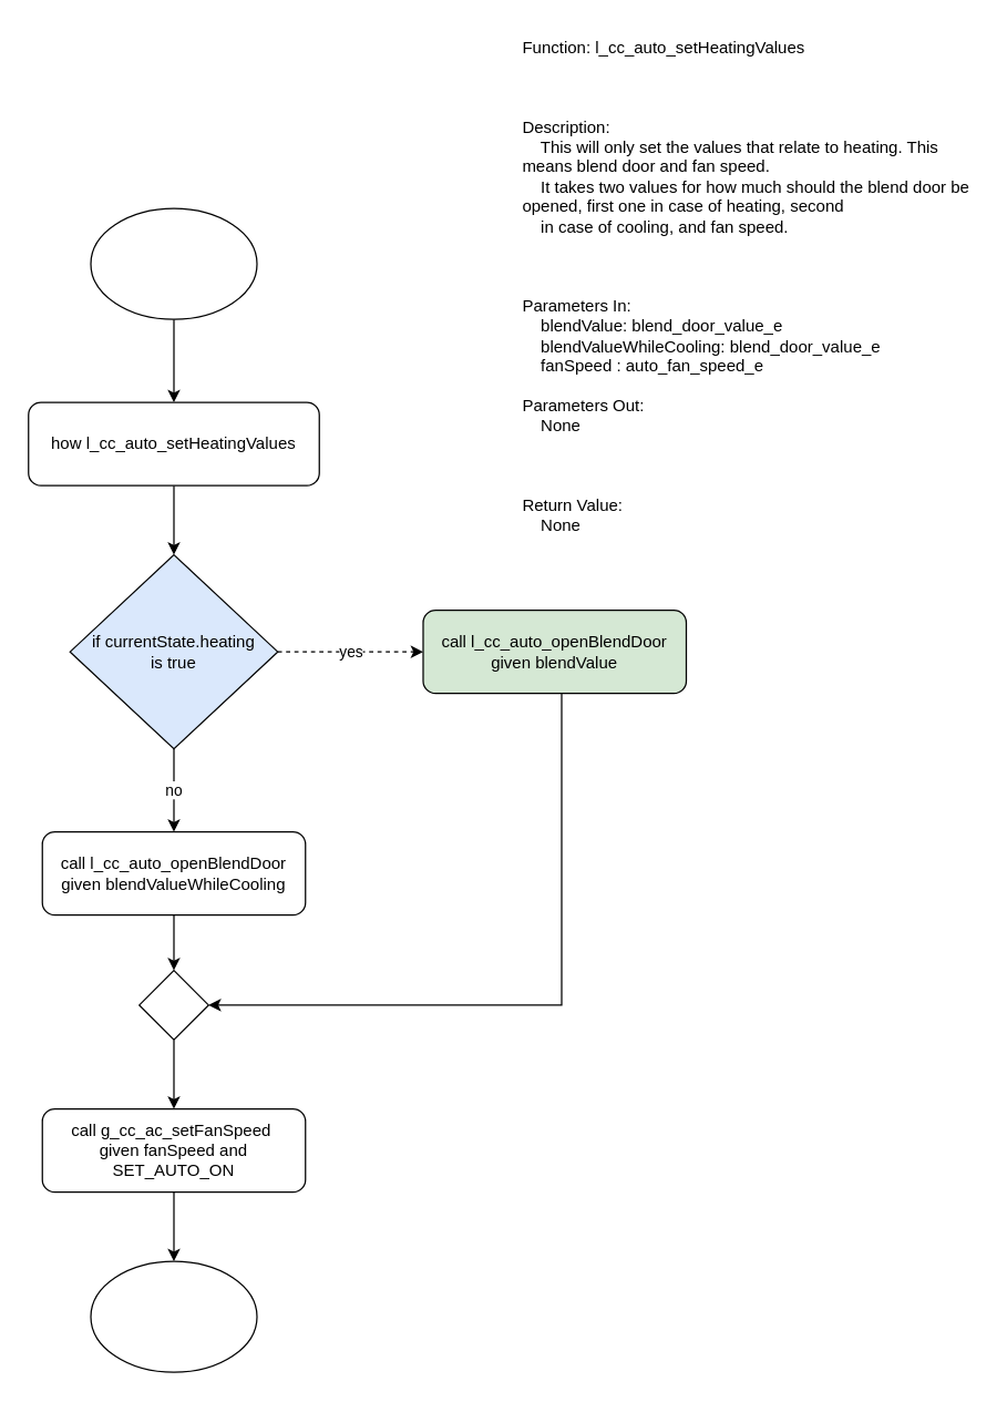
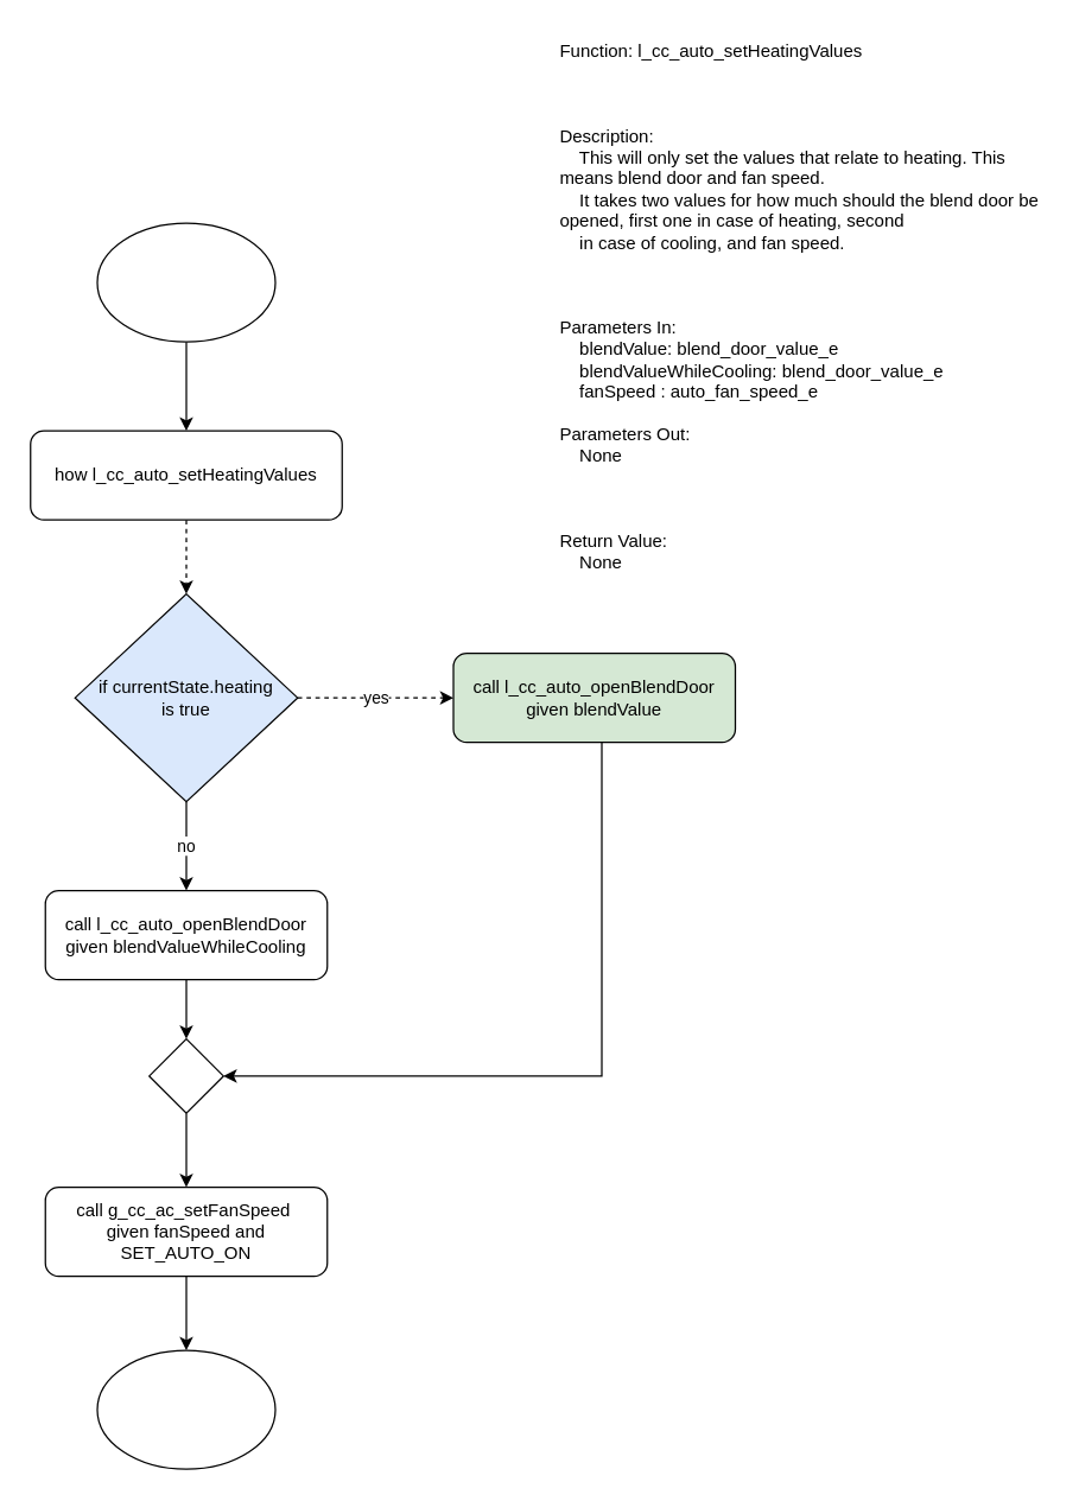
- <mxCell id="5" style="edgeStyle=orthogonalEdgeStyle;rounded=0;orthogonalLoop=1;jettySize=auto;html=1;" edge="1" parent="1" source="6" target="9"><mxGeometry relative="1" as="geometry"><mxPoint x="125" y="400" as="targetPoint" /></mxGeometry></mxCell>
+ <mxCell id="5" style="edgeStyle=orthogonalEdgeStyle;rounded=0;orthogonalLoop=1;jettySize=auto;html=1;dashed=1;" edge="1" parent="1" source="6" target="9"><mxGeometry relative="1" as="geometry"><mxPoint x="125" y="400" as="targetPoint" /></mxGeometry></mxCell>
